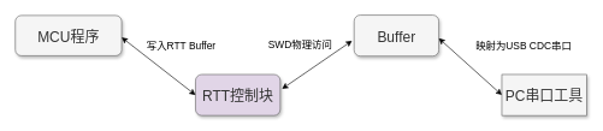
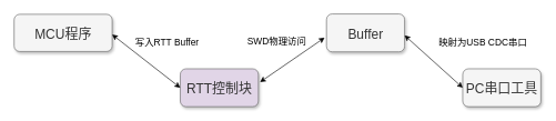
- <mxCell id="9" value="&lt;font style=&quot;font-size: 20px;&quot;&gt;PC串口工具&lt;/font&gt;" style="whiteSpace=wrap;html=1;fontSize=26;fillColor=#f5f5f5;strokeColor=#666666;shadow=1;fontColor=#333333;rounded=0;" vertex="1" parent="1"><mxGeometry x="695" y="103" width="117.5" height="57" as="geometry" /></mxCell>
+ <mxCell id="9" value="&lt;font style=&quot;font-size: 20px;&quot;&gt;PC串口工具&lt;/font&gt;" style="rounded=1;whiteSpace=wrap;html=1;fontSize=26;fillColor=#f5f5f5;strokeColor=#666666;shadow=1;fontColor=#333333;" vertex="1" parent="1"><mxGeometry x="695" y="103" width="117.5" height="57" as="geometry" /></mxCell>
